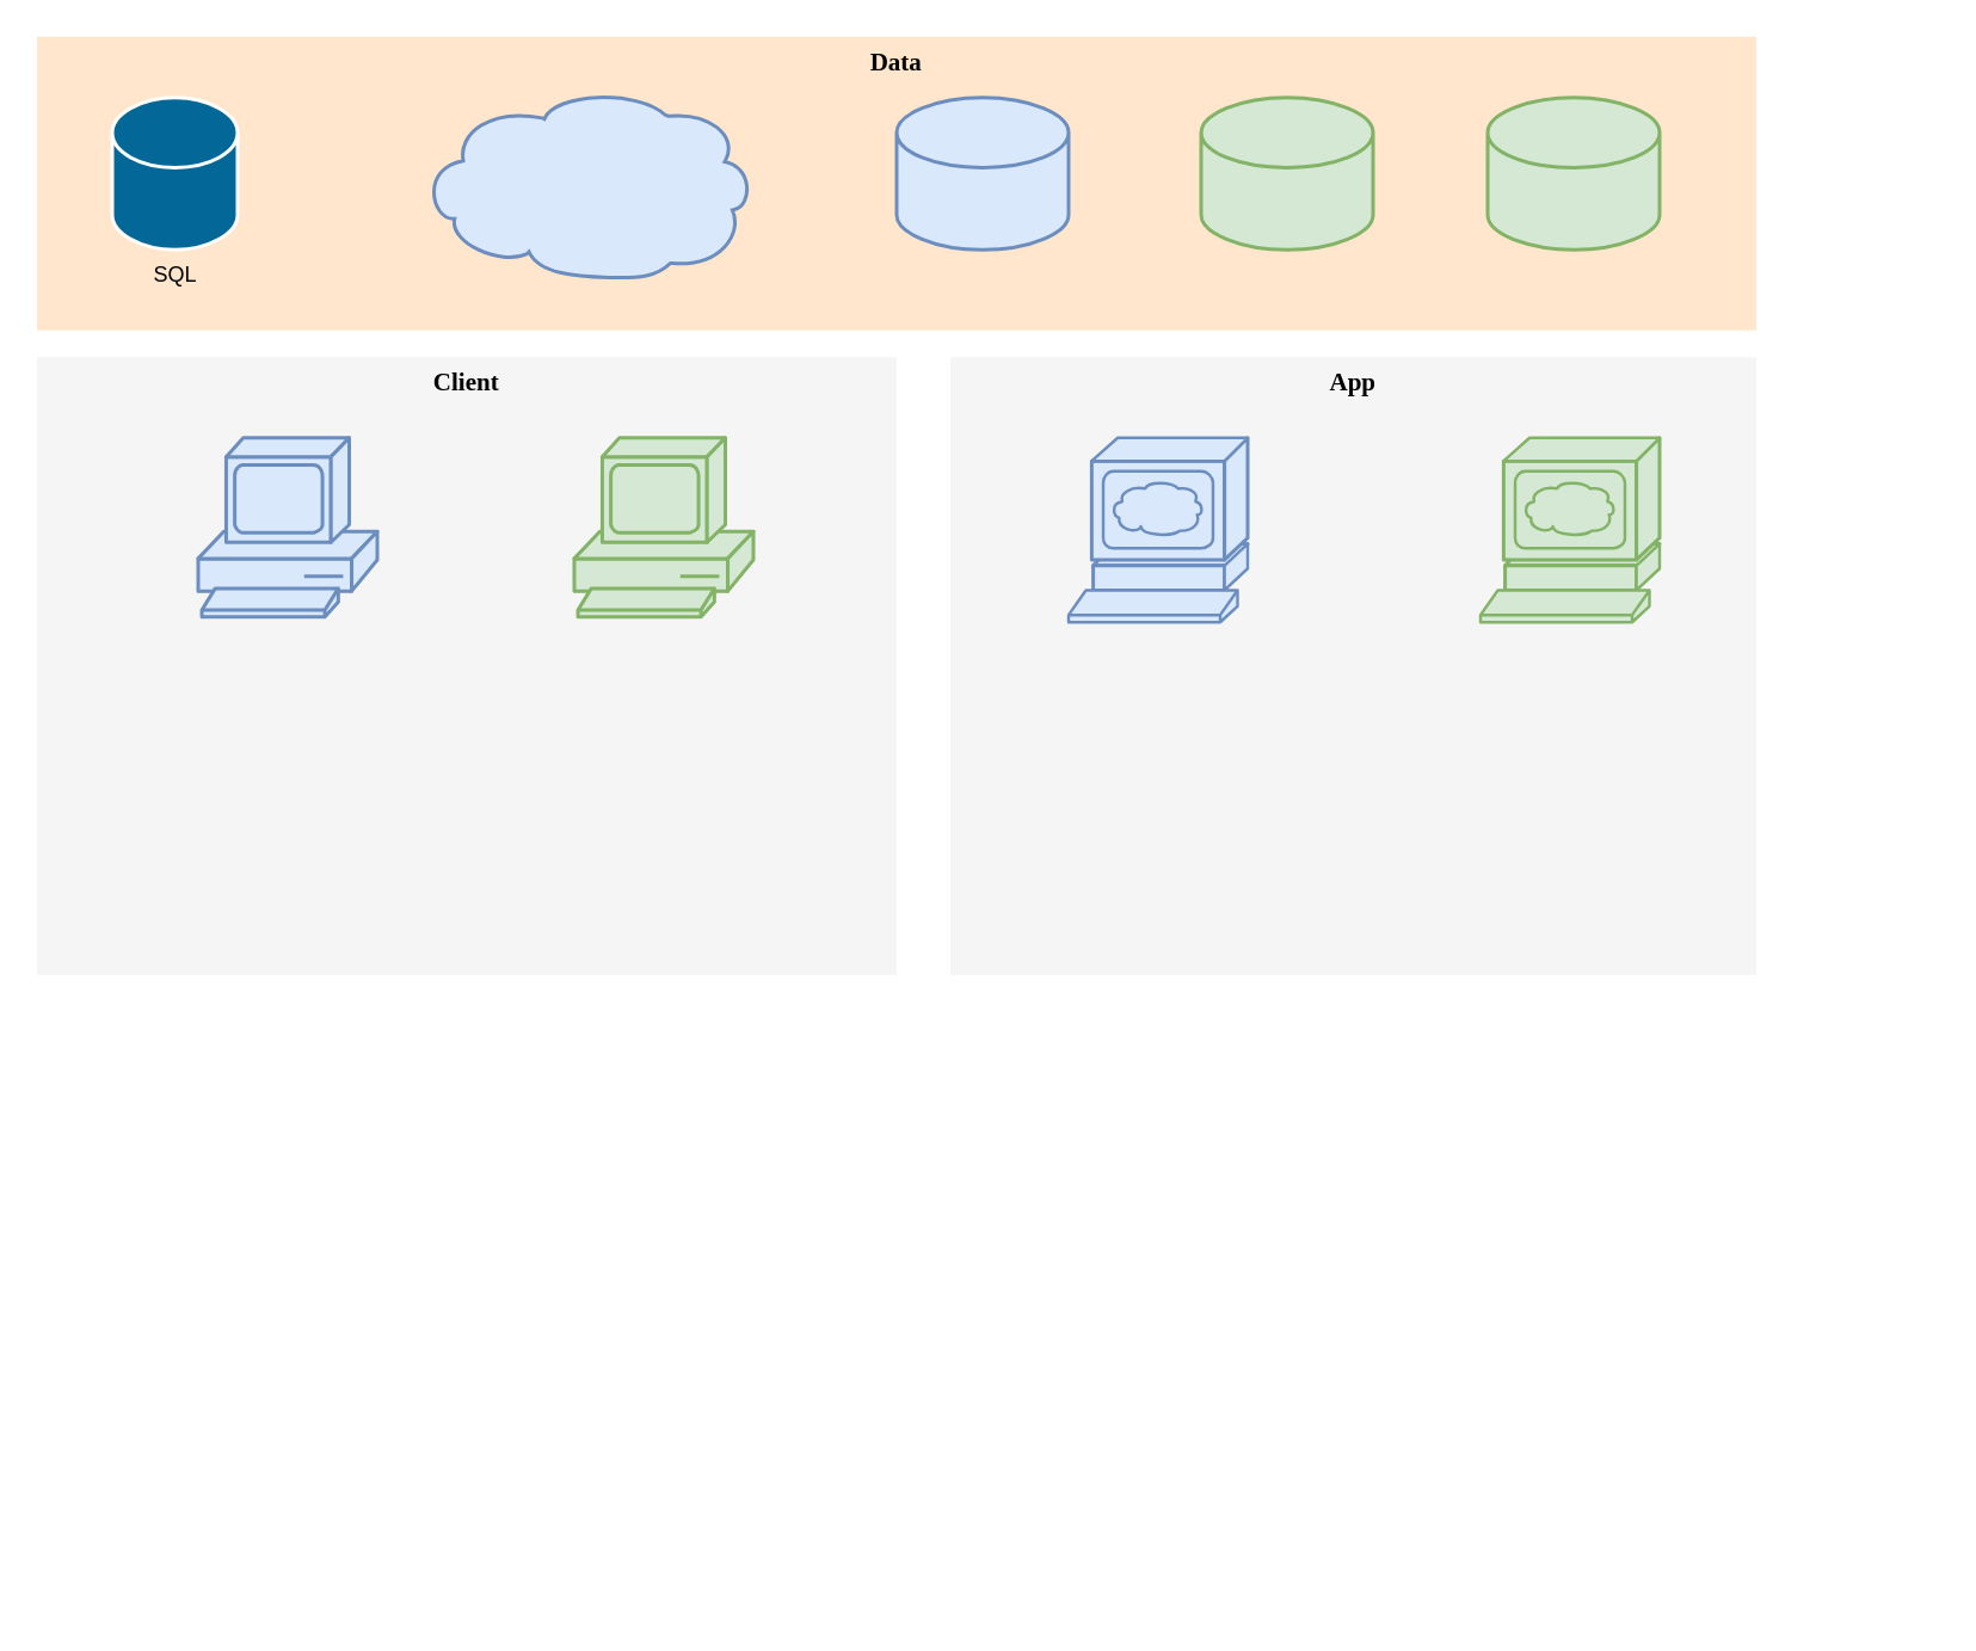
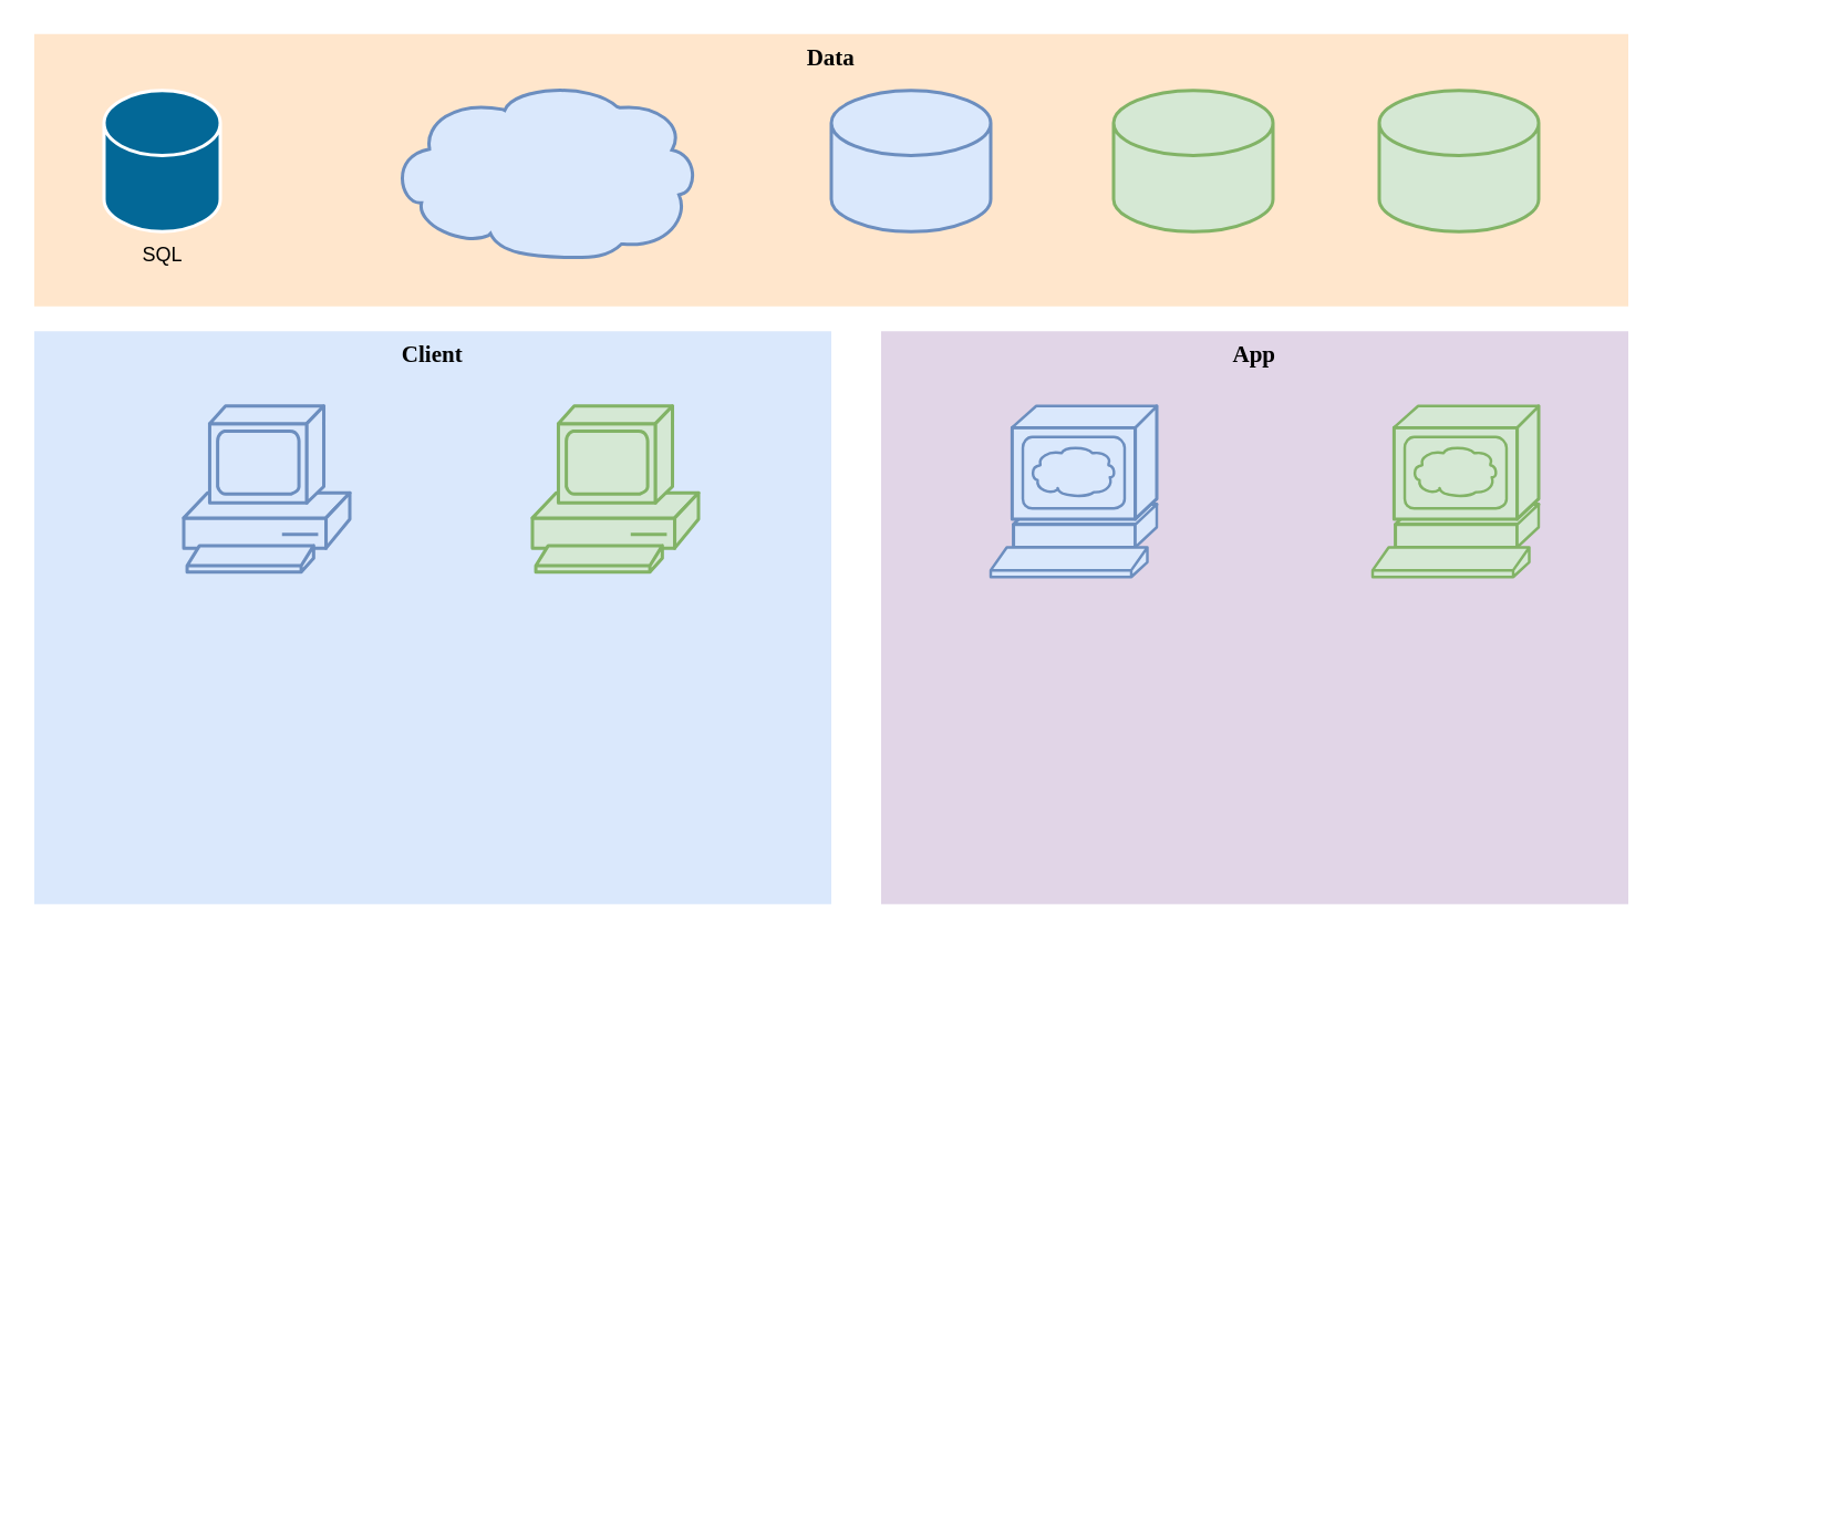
- <mxCell id="4" value="Client" style="whiteSpace=wrap;html=1;rounded=0;shadow=0;comic=0;strokeWidth=1;fontFamily=Verdana;fontSize=14;fillColor=#f5f5f5;strokeColor=none;fontStyle=1;verticalAlign=top;" parent="1" vertex="1"><mxGeometry x="20" y="199" width="480" height="345" as="geometry" /></mxCell>
+ <mxCell id="4" value="Client" style="whiteSpace=wrap;html=1;rounded=0;shadow=0;comic=0;strokeWidth=1;fontFamily=Verdana;fontSize=14;fillColor=#dae8fc;strokeColor=none;fontStyle=1;verticalAlign=top;" parent="1" vertex="1"><mxGeometry x="20" y="199" width="480" height="345" as="geometry" /></mxCell>
- <mxCell id="3" value="App" style="whiteSpace=wrap;html=1;rounded=0;shadow=0;comic=0;strokeWidth=1;fontFamily=Verdana;fontSize=14;fillColor=#f5f5f5;strokeColor=none;fontStyle=1;verticalAlign=top;" parent="1" vertex="1"><mxGeometry x="530" y="199" width="450" height="345" as="geometry" /></mxCell>
+ <mxCell id="3" value="App" style="whiteSpace=wrap;html=1;rounded=0;shadow=0;comic=0;strokeWidth=1;fontFamily=Verdana;fontSize=14;fillColor=#e1d5e7;strokeColor=none;fontStyle=1;verticalAlign=top;" parent="1" vertex="1"><mxGeometry x="530" y="199" width="450" height="345" as="geometry" /></mxCell>
